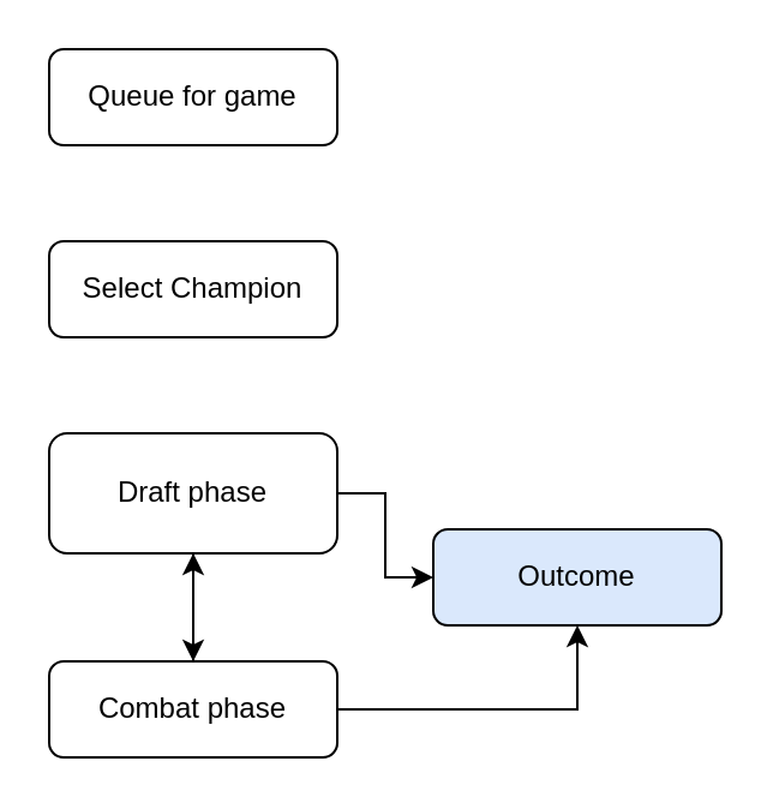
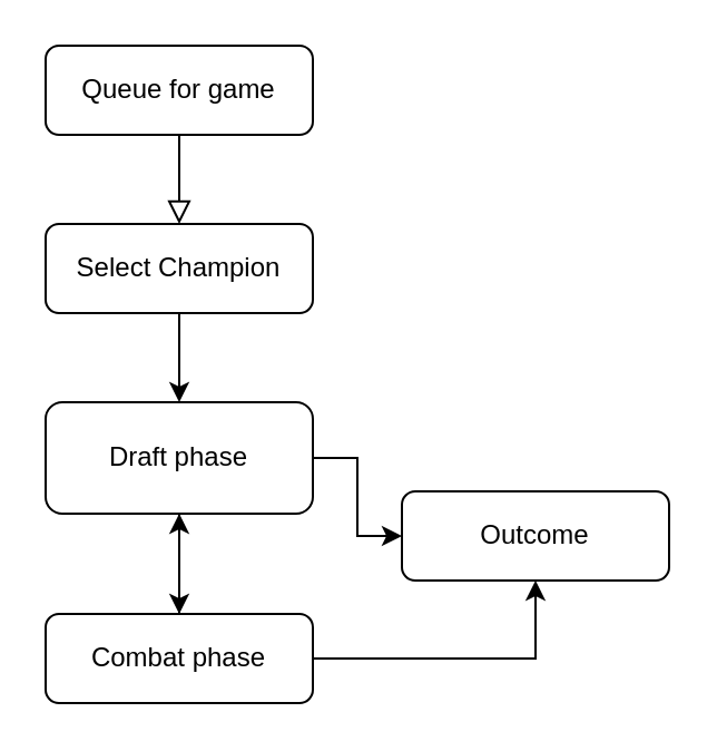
+ <mxCell id="2" value="" style="rounded=0;html=1;jettySize=auto;orthogonalLoop=1;fontSize=11;endArrow=block;endFill=0;endSize=8;strokeWidth=1;shadow=0;labelBackgroundColor=none;edgeStyle=orthogonalEdgeStyle;entryX=0.5;entryY=0;entryDx=0;entryDy=0;" parent="1" source="3" target="5" edge="1"><mxGeometry relative="1" as="geometry"><mxPoint x="80" y="110" as="targetPoint" /></mxGeometry></mxCell>
+ <mxCell id="4" style="edgeStyle=orthogonalEdgeStyle;rounded=0;orthogonalLoop=1;jettySize=auto;html=1;" parent="1" source="5" target="8" edge="1"><mxGeometry relative="1" as="geometry" /></mxCell>
- <mxCell id="12" value="&lt;div&gt;Outcome&lt;/div&gt;" style="rounded=1;whiteSpace=wrap;html=1;fillColor=#dae8fc;" parent="1" vertex="1"><mxGeometry x="180" y="220" width="120" height="40" as="geometry" /></mxCell>
+ <mxCell id="12" value="&lt;div&gt;Outcome&lt;/div&gt;" style="rounded=1;whiteSpace=wrap;html=1;" parent="1" vertex="1"><mxGeometry x="180" y="220" width="120" height="40" as="geometry" /></mxCell>
